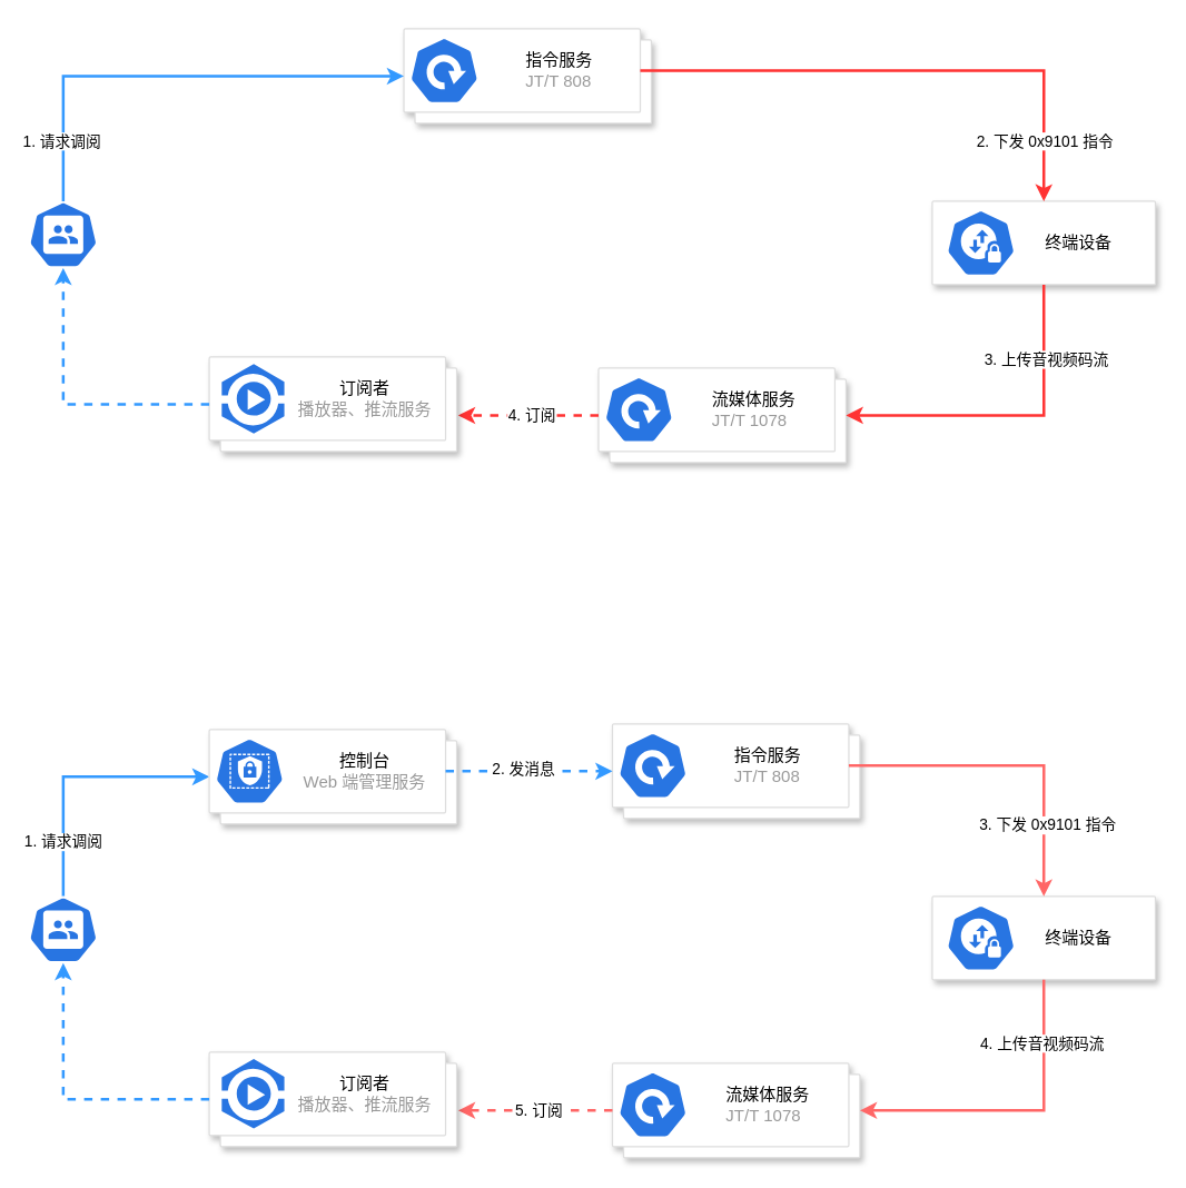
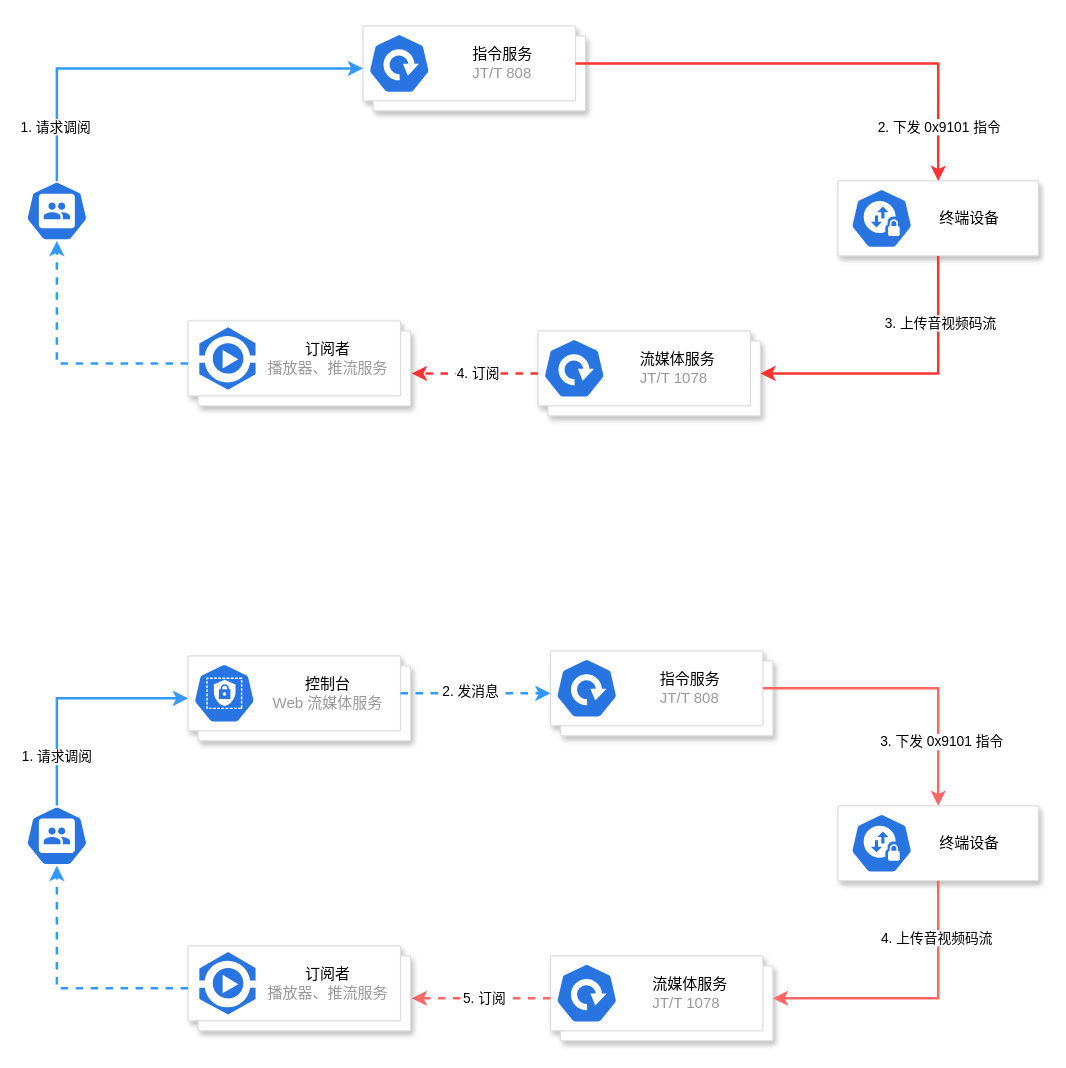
- <mxCell id="19" value="控制台&lt;br style=&quot;border-color: var(--border-color); color: rgb(153, 153, 153); text-align: left;&quot;&gt;&lt;div style=&quot;text-align: left;&quot;&gt;&lt;font color=&quot;#999999&quot;&gt;Web 端管理服务&lt;/font&gt;&lt;/div&gt;" style="text;html=1;strokeColor=none;fillColor=none;align=center;verticalAlign=middle;whiteSpace=wrap;rounded=0;container=0;" vertex="1" parent="17"><mxGeometry x="54" y="15" width="116" height="30" as="geometry" /></mxCell>
+ <mxCell id="19" value="控制台&lt;br style=&quot;border-color: var(--border-color); color: rgb(153, 153, 153); text-align: left;&quot;&gt;&lt;div style=&quot;text-align: left;&quot;&gt;&lt;font color=&quot;#999999&quot;&gt;Web 流媒体服务&lt;/font&gt;&lt;/div&gt;" style="text;html=1;strokeColor=none;fillColor=none;align=center;verticalAlign=middle;whiteSpace=wrap;rounded=0;container=0;" vertex="1" parent="17"><mxGeometry x="54" y="15" width="116" height="30" as="geometry" /></mxCell>
